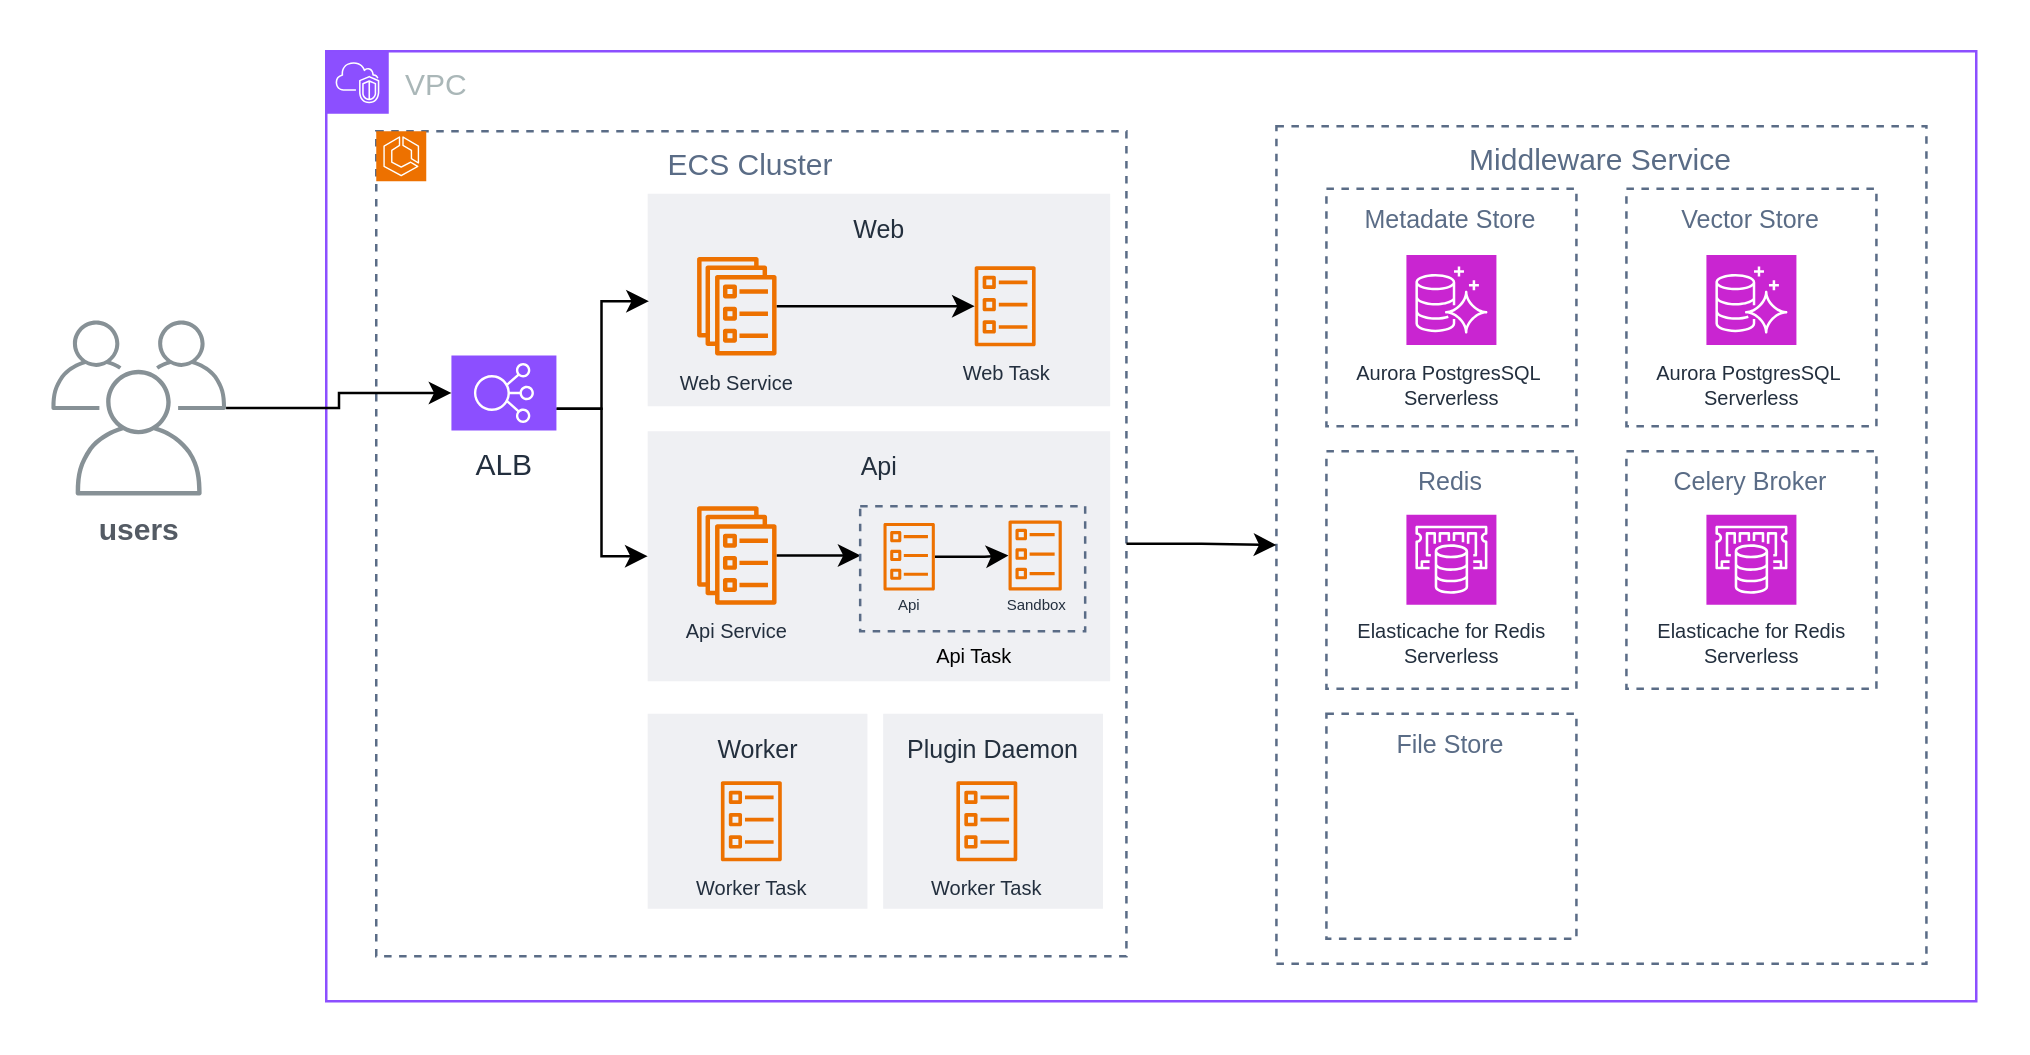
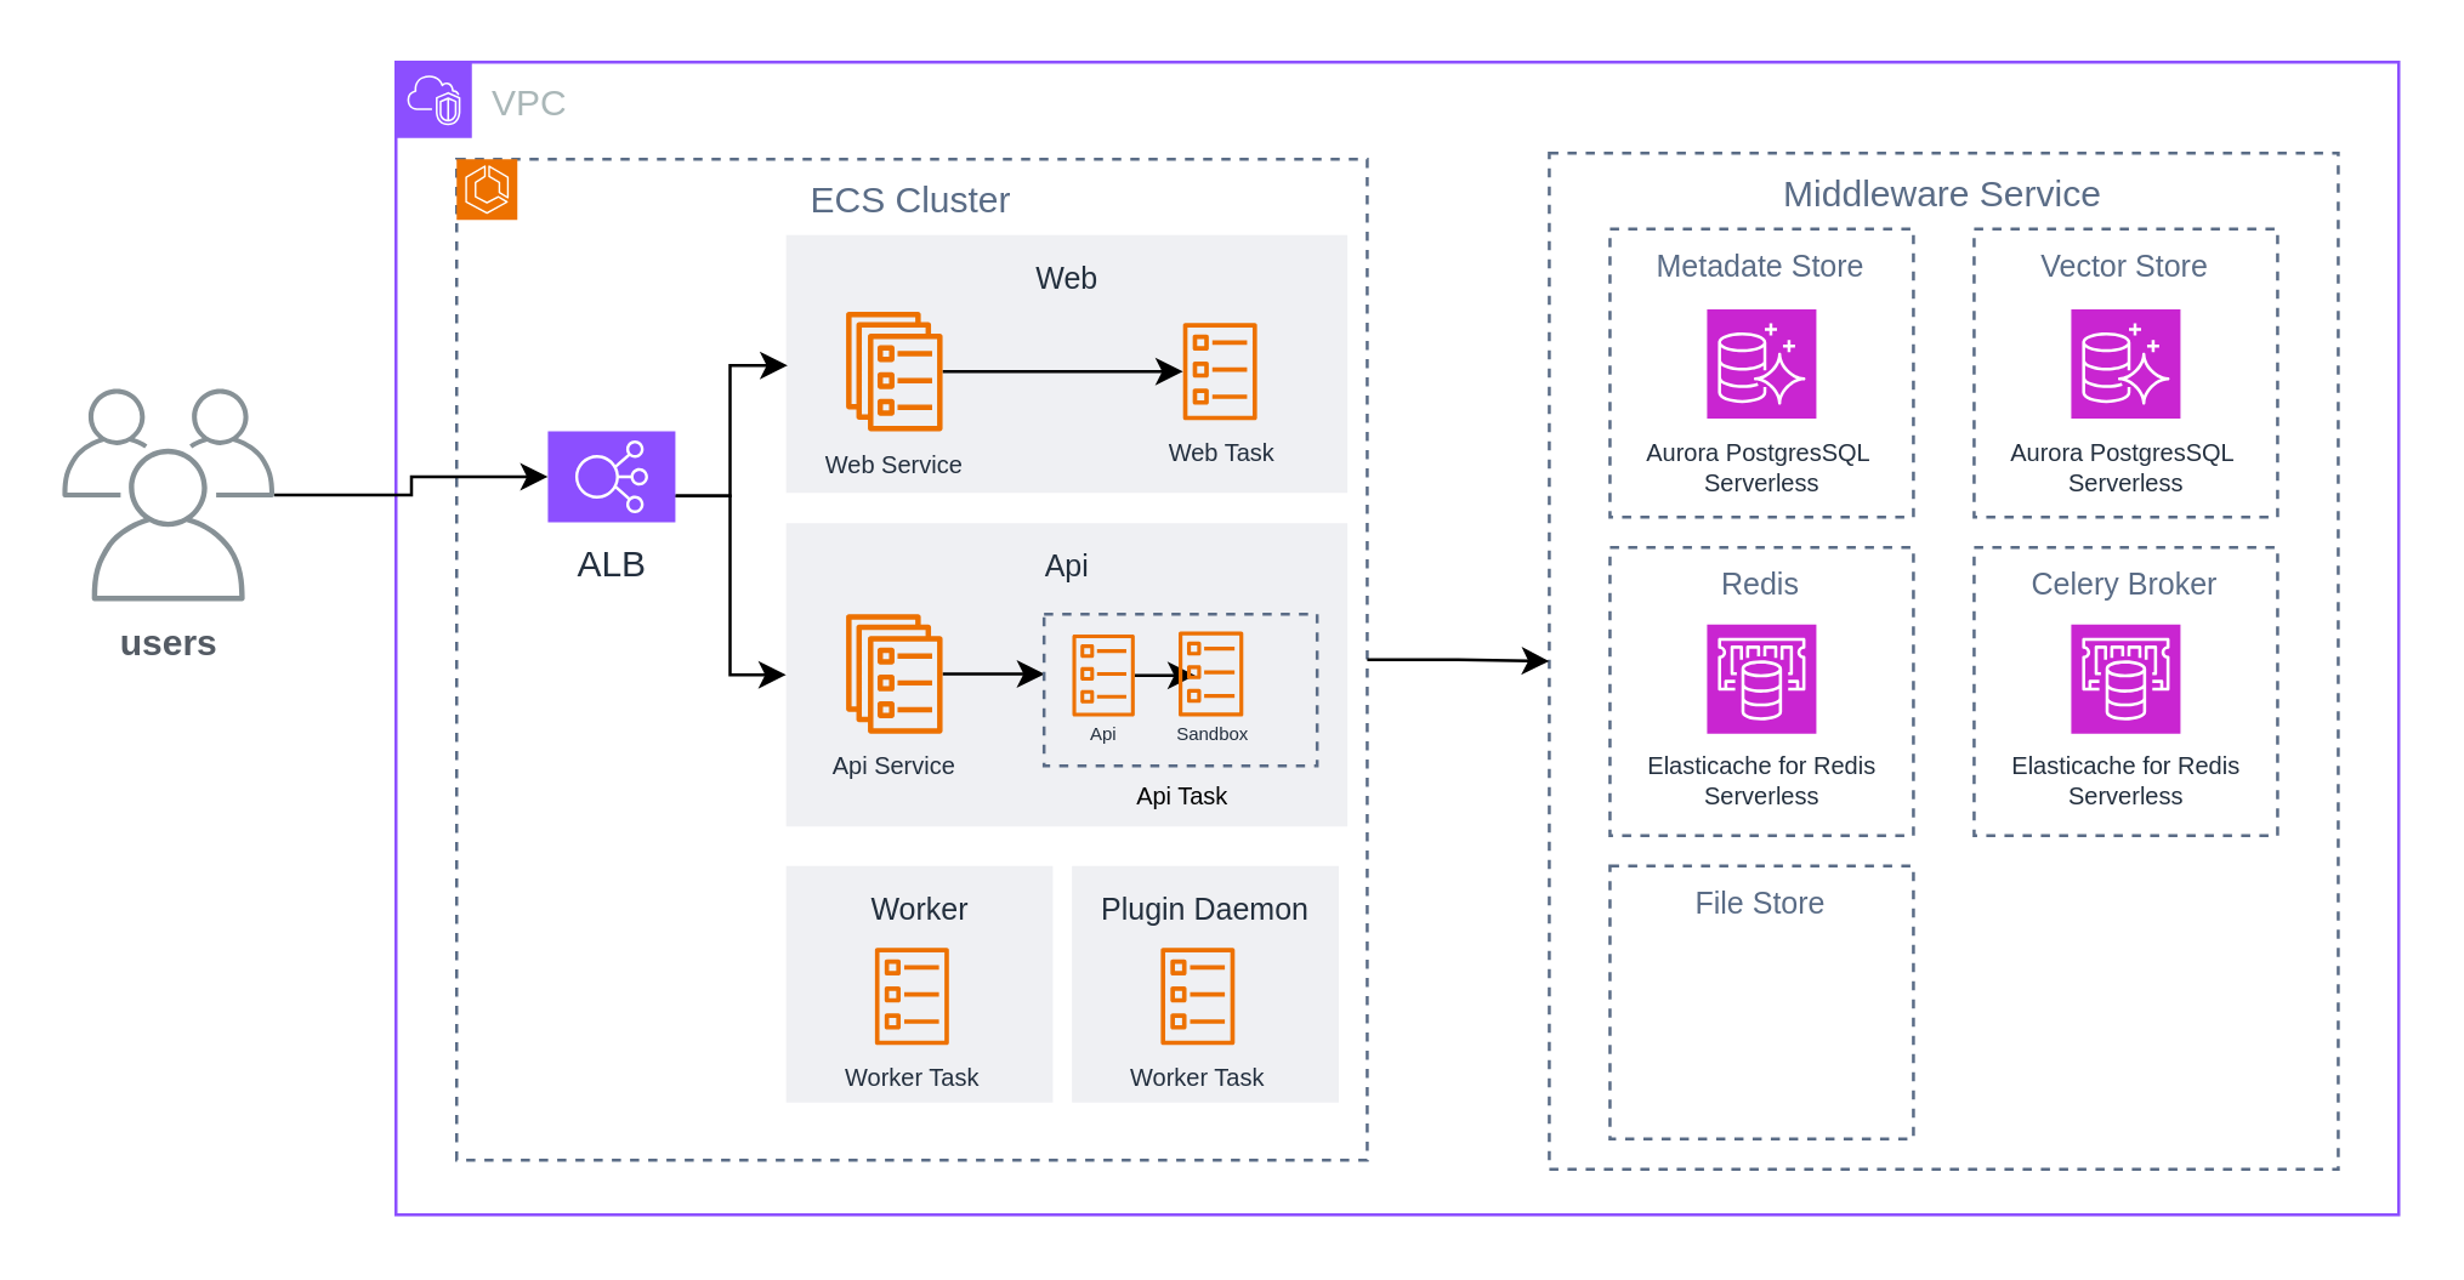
- <mxCell id="20" value="Sandbox" style="sketch=0;outlineConnect=0;fontColor=#232F3E;gradientColor=none;fillColor=#ED7100;strokeColor=none;dashed=0;verticalLabelPosition=bottom;verticalAlign=top;align=center;html=1;fontSize=6;fontStyle=0;aspect=fixed;pointerEvents=1;shape=mxgraph.aws4.ecs_task;spacing=-2;" parent="2" vertex="1"><mxGeometry x="272.77" y="187.69" width="21.59" height="28" as="geometry" /></mxCell>
+ <mxCell id="20" value="Sandbox" style="sketch=0;outlineConnect=0;fontColor=#232F3E;gradientColor=none;fillColor=#ED7100;strokeColor=none;dashed=0;verticalLabelPosition=bottom;verticalAlign=top;align=center;html=1;fontSize=6;fontStyle=0;aspect=fixed;pointerEvents=1;shape=mxgraph.aws4.ecs_task;spacing=-2;" parent="2" vertex="1"><mxGeometry x="257.77" y="187.69" width="21.59" height="28" as="geometry" /></mxCell>
